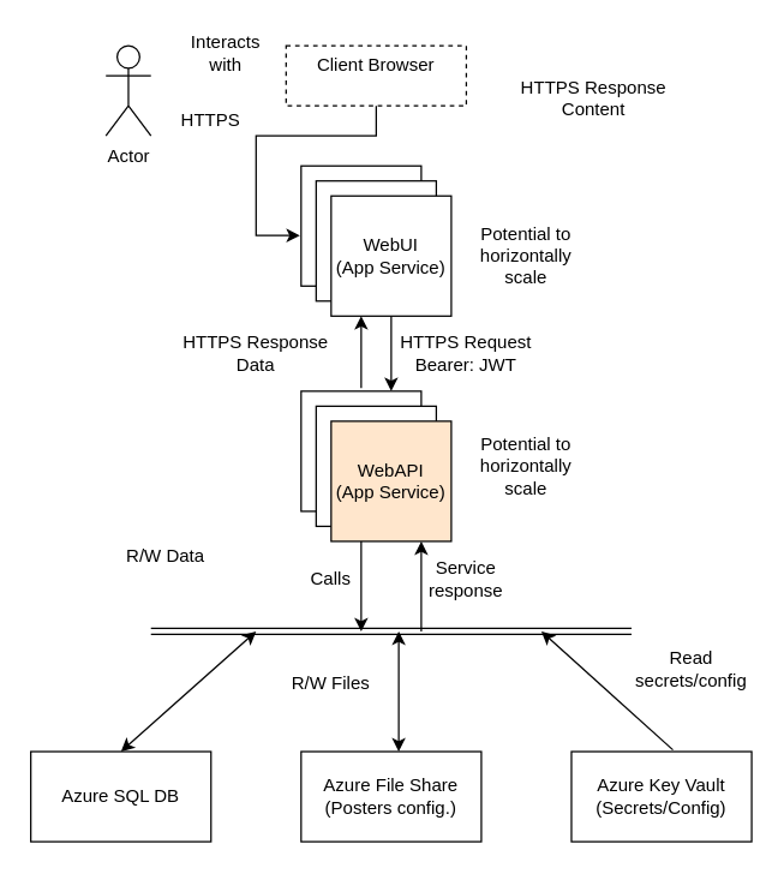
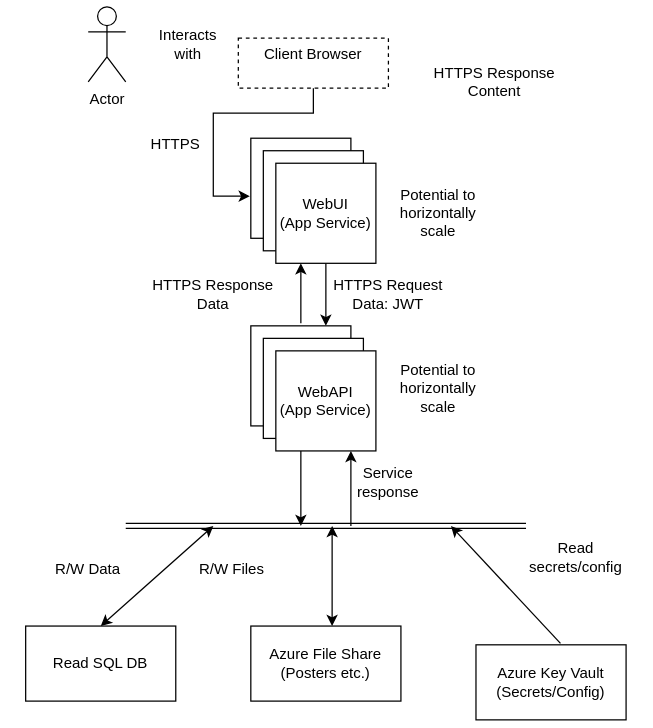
- <mxCell id="6" value="Actor" style="shape=umlActor;verticalLabelPosition=bottom;verticalAlign=top;html=1;outlineConnect=0;" vertex="1" parent="1"><mxGeometry x="70" y="30" width="30" height="60" as="geometry" /></mxCell>
+ <mxCell id="6" value="Actor" style="shape=umlActor;verticalLabelPosition=bottom;verticalAlign=top;html=1;outlineConnect=0;" vertex="1" parent="1"><mxGeometry x="70" y="5" width="30" height="60" as="geometry" /></mxCell>
- <mxCell id="14" value="HTTPS" style="text;html=1;align=center;verticalAlign=middle;whiteSpace=wrap;rounded=0;" vertex="1" parent="1"><mxGeometry x="110" y="65" width="60" height="30" as="geometry" /></mxCell>
+ <mxCell id="14" value="HTTPS" style="text;html=1;align=center;verticalAlign=middle;whiteSpace=wrap;rounded=0;" vertex="1" parent="1"><mxGeometry x="110" y="100" width="60" height="30" as="geometry" /></mxCell>
- <mxCell id="7" value="HTTPS Request&lt;br&gt;Bearer: JWT" style="text;html=1;align=center;verticalAlign=middle;whiteSpace=wrap;rounded=0;" vertex="1" parent="1"><mxGeometry x="250" y="220" width="120" height="30" as="geometry" /></mxCell>
+ <mxCell id="7" value="HTTPS Request&lt;br&gt;Data: JWT" style="text;html=1;align=center;verticalAlign=middle;whiteSpace=wrap;rounded=0;" vertex="1" parent="1"><mxGeometry x="250" y="220" width="120" height="30" as="geometry" /></mxCell>
- <mxCell id="22" value="WebAPI&lt;div&gt;(App Service)&lt;/div&gt;" style="whiteSpace=wrap;html=1;aspect=fixed;fillColor=#ffe6cc;" vertex="1" parent="1"><mxGeometry x="220" y="280" width="80" height="80" as="geometry" /></mxCell>
+ <mxCell id="22" value="WebAPI&lt;div&gt;(App Service)&lt;/div&gt;" style="whiteSpace=wrap;html=1;aspect=fixed;" vertex="1" parent="1"><mxGeometry x="220" y="280" width="80" height="80" as="geometry" /></mxCell>
- <mxCell id="24" value="R/W Data" style="text;html=1;align=center;verticalAlign=middle;whiteSpace=wrap;rounded=0;" vertex="1" parent="1"><mxGeometry x="80" y="355" width="60" height="30" as="geometry" /></mxCell>
+ <mxCell id="24" value="R/W Data" style="text;html=1;align=center;verticalAlign=middle;whiteSpace=wrap;rounded=0;" vertex="1" parent="1"><mxGeometry x="40" y="440" width="60" height="30" as="geometry" /></mxCell>
- <mxCell id="31" value="Calls" style="text;html=1;align=center;verticalAlign=middle;whiteSpace=wrap;rounded=0;" vertex="1" parent="1"><mxGeometry x="190" y="370" width="60" height="30" as="geometry" /></mxCell>
- <mxCell id="25" value="R/W Files" style="text;html=1;align=center;verticalAlign=middle;whiteSpace=wrap;rounded=0;" vertex="1" parent="1"><mxGeometry x="190" y="440" width="60" height="30" as="geometry" /></mxCell>
+ <mxCell id="25" value="R/W Files" style="text;html=1;align=center;verticalAlign=middle;whiteSpace=wrap;rounded=0;" vertex="1" parent="1"><mxGeometry x="155" y="440" width="60" height="30" as="geometry" /></mxCell>
- <mxCell id="9" value="Azure SQL DB" style="rounded=0;whiteSpace=wrap;html=1;" vertex="1" parent="1"><mxGeometry x="20" y="500" width="120" height="60" as="geometry" /></mxCell>
+ <mxCell id="9" value="Read SQL DB" style="rounded=0;whiteSpace=wrap;html=1;" vertex="1" parent="1"><mxGeometry x="20" y="500" width="120" height="60" as="geometry" /></mxCell>
- <mxCell id="10" value="Azure File Share&lt;div&gt;(Posters config.)&lt;/div&gt;" style="rounded=0;whiteSpace=wrap;html=1;" vertex="1" parent="1"><mxGeometry x="200" y="500" width="120" height="60" as="geometry" /></mxCell>
+ <mxCell id="10" value="Azure File Share&lt;div&gt;(Posters etc.)&lt;/div&gt;" style="rounded=0;whiteSpace=wrap;html=1;" vertex="1" parent="1"><mxGeometry x="200" y="500" width="120" height="60" as="geometry" /></mxCell>
- <mxCell id="11" value="Azure Key Vault&lt;div&gt;(Secrets/Config)&lt;/div&gt;" style="rounded=0;whiteSpace=wrap;html=1;" vertex="1" parent="1"><mxGeometry x="380" y="500" width="120" height="60" as="geometry" /></mxCell>
+ <mxCell id="11" value="Azure Key Vault&lt;div&gt;(Secrets/Config)&lt;/div&gt;" style="rounded=0;whiteSpace=wrap;html=1;" vertex="1" parent="1"><mxGeometry x="380" y="515" width="120" height="60" as="geometry" /></mxCell>
